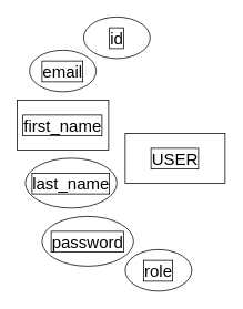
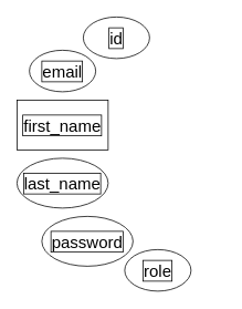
- <mxCell id="2" value="&lt;font style=&quot;font-size: 20px;&quot;&gt;USER&lt;/font&gt;" style="rounded=0;whiteSpace=wrap;html=1;labelBorderColor=default;" vertex="1" parent="1"><mxGeometry x="150" y="160" width="120" height="60" as="geometry" /></mxCell>
- <mxCell id="7" value="last_name" style="ellipse;whiteSpace=wrap;html=1;labelBorderColor=default;fontSize=20;" vertex="1" parent="1"><mxGeometry x="30" y="190" width="110" height="60" as="geometry" /></mxCell>
+ <mxCell id="7" value="last_name" style="ellipse;whiteSpace=wrap;html=1;labelBorderColor=default;fontSize=20;" vertex="1" parent="1"><mxGeometry x="20" y="190" width="110" height="60" as="geometry" /></mxCell>
